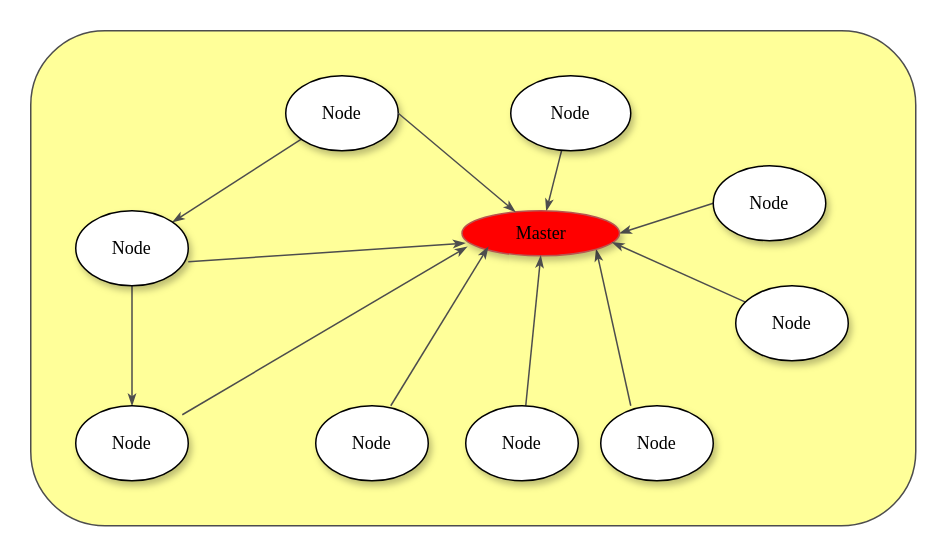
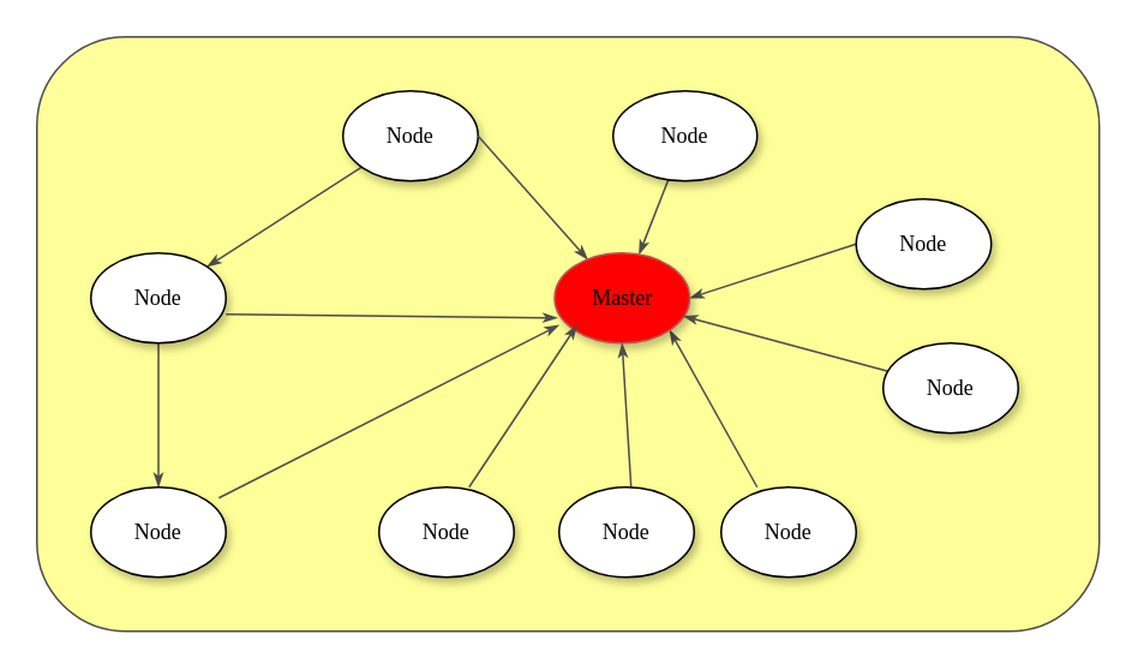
- <mxCell id="7" value="&lt;span&gt;Master&lt;br&gt;&lt;/span&gt;" style="ellipse;whiteSpace=wrap;html=1;rounded=0;shadow=1;comic=0;labelBackgroundColor=none;strokeWidth=1;fontFamily=Verdana;fontSize=12;align=center;fillColor=#FF0000;strokeColor=#b85450;" parent="1" vertex="1"><mxGeometry x="307.5" y="140" width="105" height="30" as="geometry" /></mxCell>
+ <mxCell id="7" value="&lt;span&gt;Master&lt;br&gt;&lt;/span&gt;" style="ellipse;whiteSpace=wrap;html=1;rounded=0;shadow=1;comic=0;labelBackgroundColor=none;strokeWidth=1;fontFamily=Verdana;fontSize=12;align=center;fillColor=#FF0000;strokeColor=#b85450;" parent="1" vertex="1"><mxGeometry x="307.5" y="140" width="75" height="50" as="geometry" /></mxCell>
